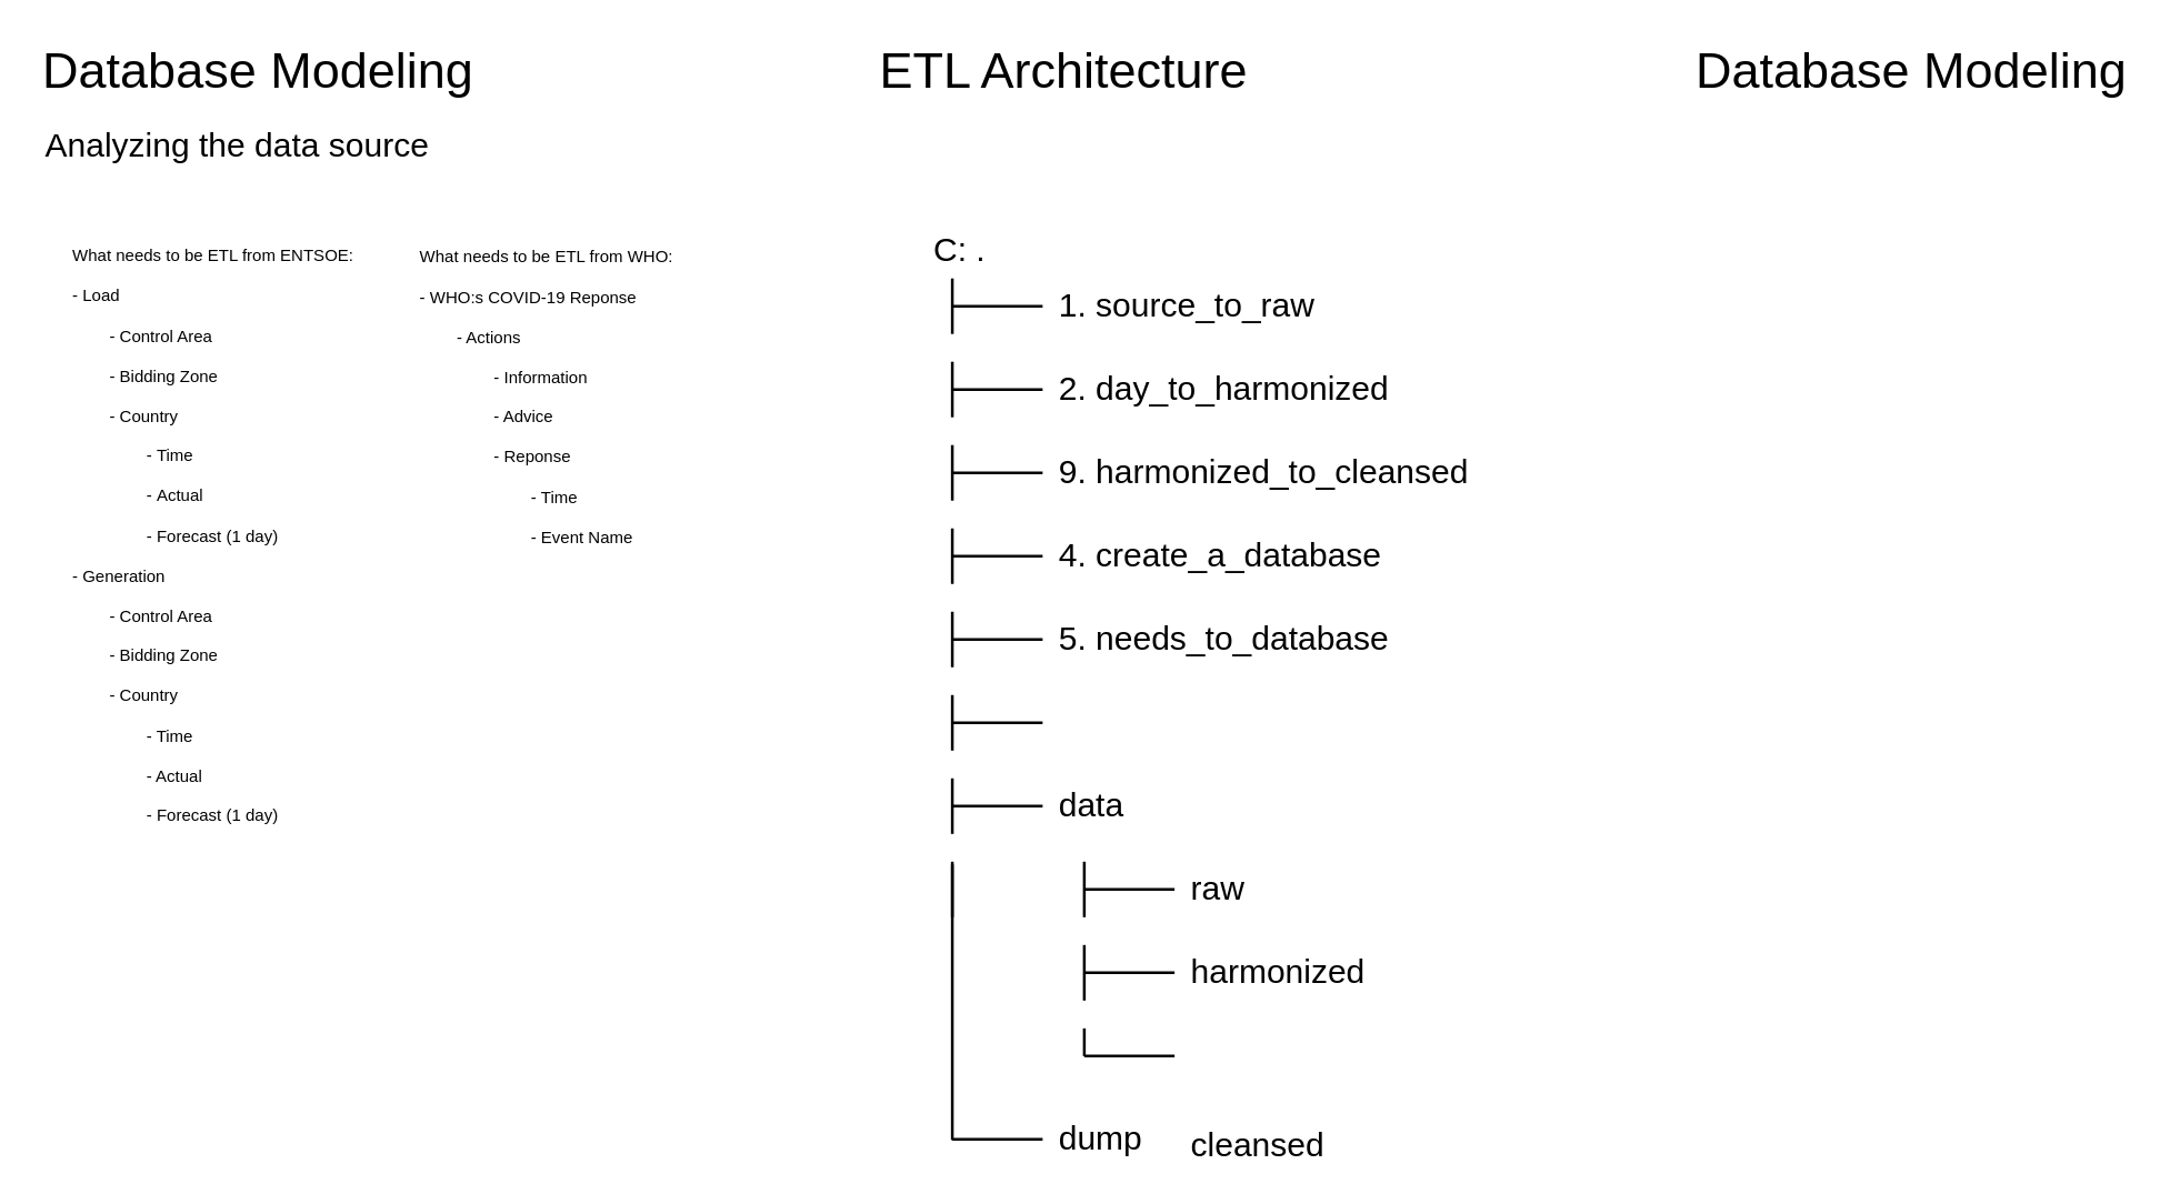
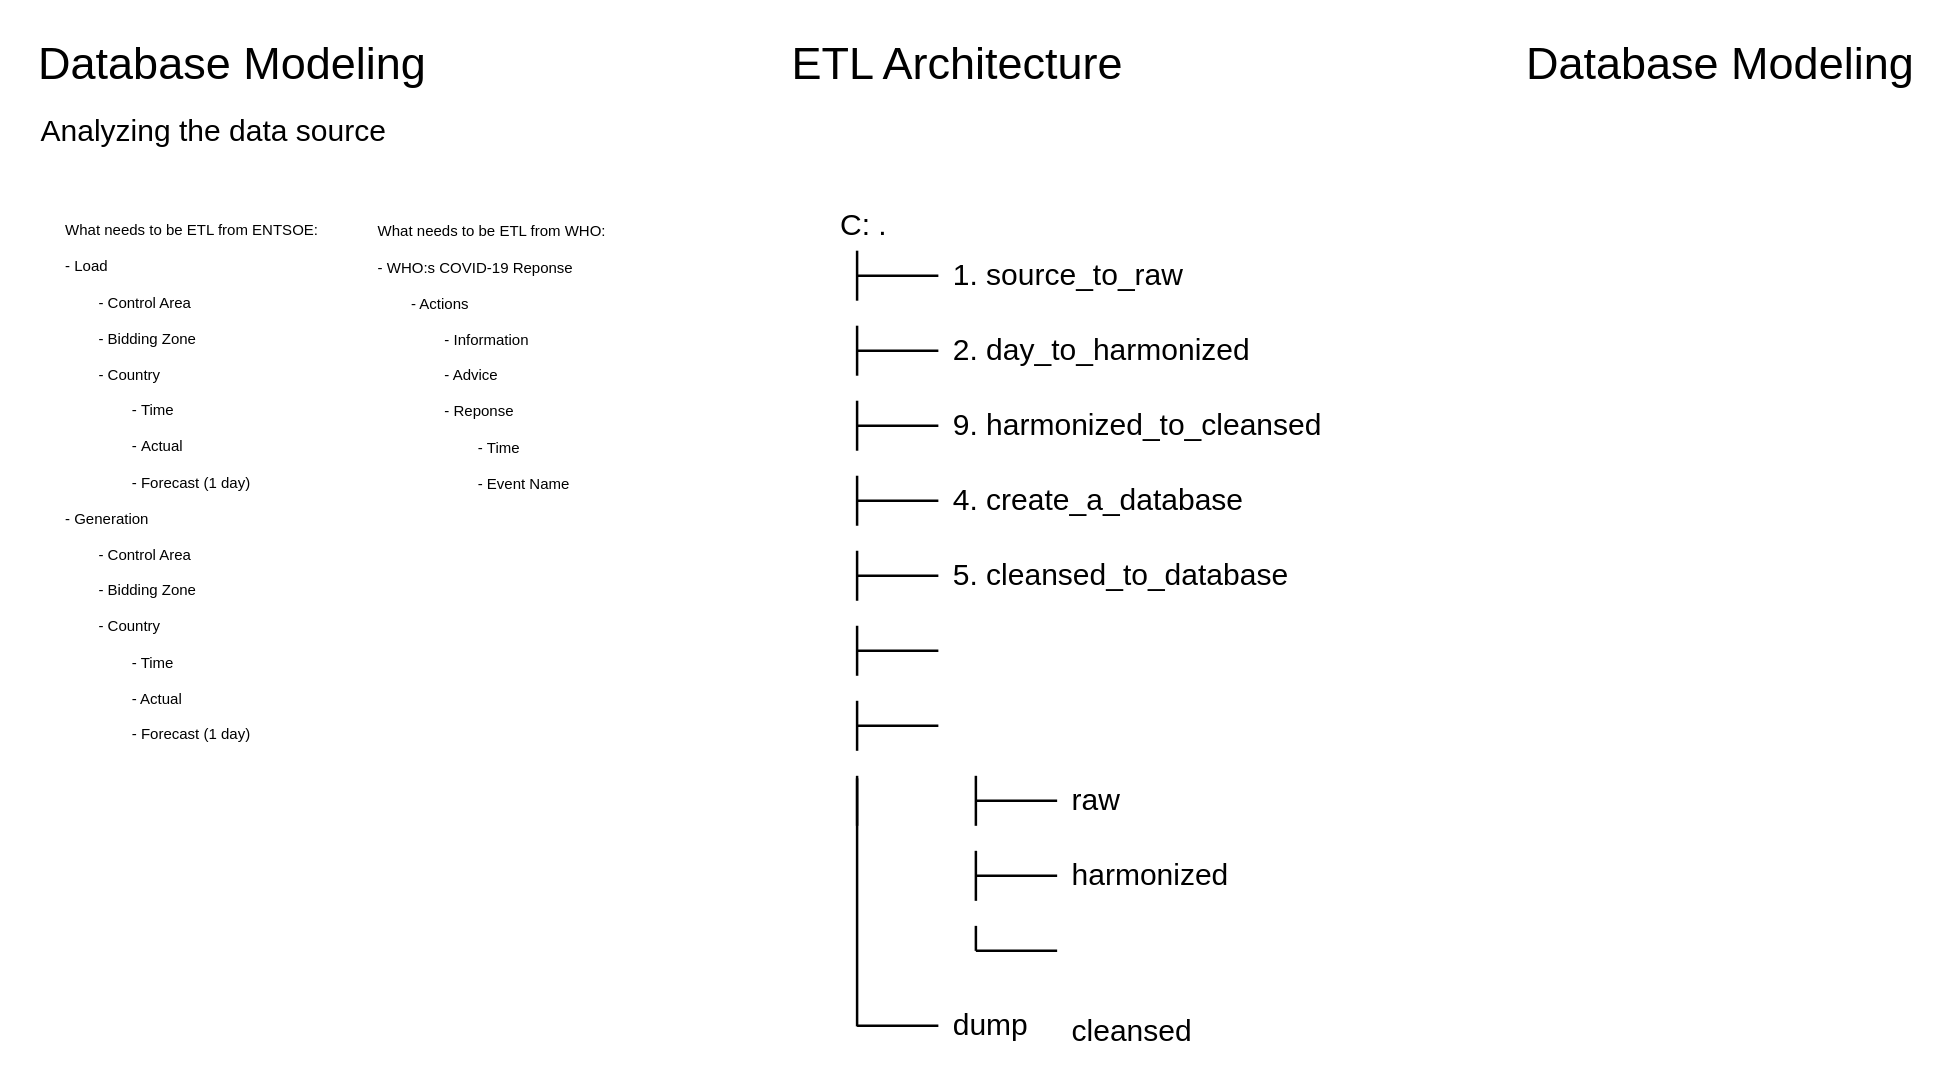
- <mxCell id="12" value="&lt;span style=&quot;font-size: 24px;&quot;&gt;5. needs_to_database&lt;/span&gt;" style="text;html=1;align=left;verticalAlign=middle;resizable=0;points=[];autosize=1;strokeColor=none;fillColor=none;" parent="1" vertex="1"><mxGeometry x="760" y="440" width="290" height="40" as="geometry" /></mxCell>
+ <mxCell id="12" value="&lt;span style=&quot;font-size: 24px;&quot;&gt;5. cleansed_to_database&lt;/span&gt;" style="text;html=1;align=left;verticalAlign=middle;resizable=0;points=[];autosize=1;strokeColor=none;fillColor=none;" parent="1" vertex="1"><mxGeometry x="760" y="440" width="290" height="40" as="geometry" /></mxCell>
- <mxCell id="13" value="&lt;span style=&quot;font-size: 24px;&quot;&gt;data&lt;/span&gt;" style="text;html=1;align=left;verticalAlign=middle;resizable=0;points=[];autosize=1;strokeColor=none;fillColor=none;" parent="1" vertex="1"><mxGeometry x="760" y="560" width="70" height="40" as="geometry" /></mxCell>
